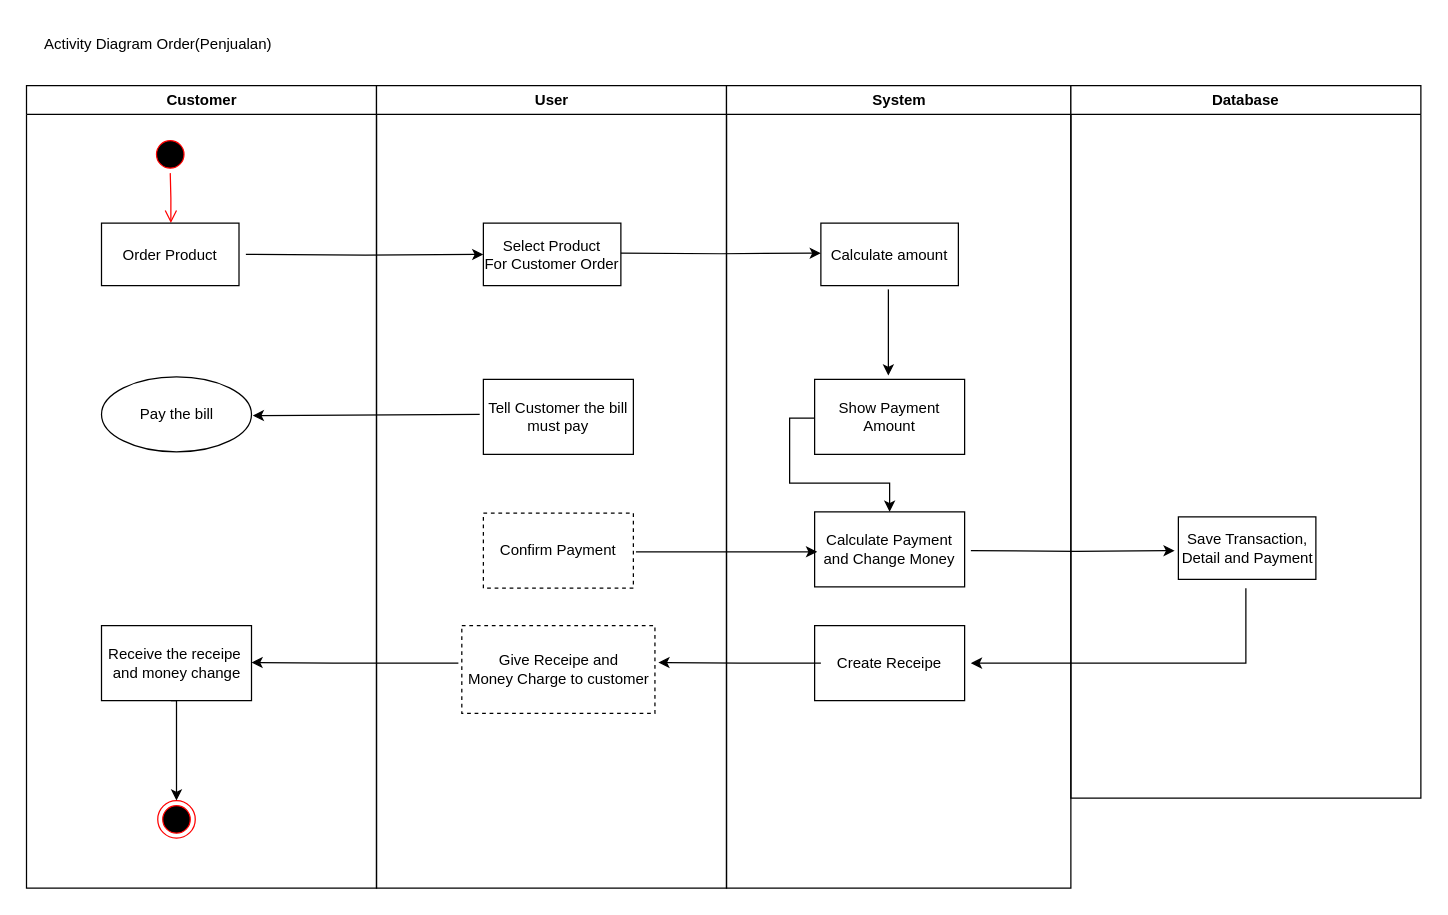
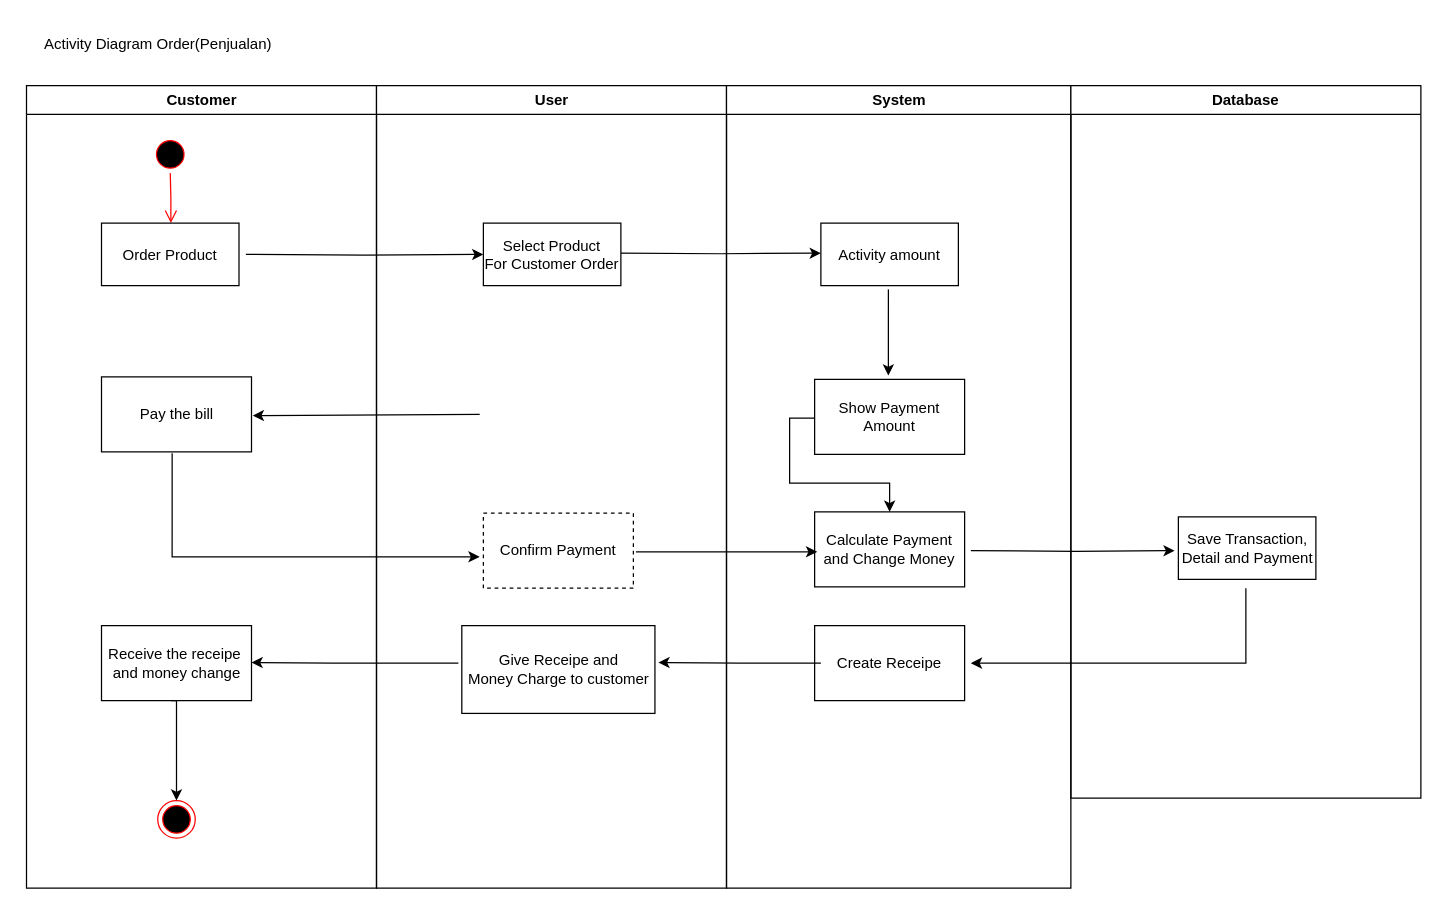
- <mxCell id="18" value="Calculate amount" style="" vertex="1" parent="17"><mxGeometry x="75.5" y="110" width="110" height="50" as="geometry" /></mxCell>
+ <mxCell id="18" value="Activity amount" style="" vertex="1" parent="17"><mxGeometry x="75.5" y="110" width="110" height="50" as="geometry" /></mxCell>
- <mxCell id="6" value="Pay the bill" style="ellipse;whiteSpace=wrap;html=1;fillColor=rgb(255, 255, 255);strokeColor=rgb(0, 0, 0);fontColor=rgb(0, 0, 0);" vertex="1" parent="2"><mxGeometry x="60" y="233" width="120" height="60" as="geometry" /></mxCell>
+ <mxCell id="6" value="Pay the bill" style="whiteSpace=wrap;html=1;fillColor=rgb(255, 255, 255);strokeColor=rgb(0, 0, 0);fontColor=rgb(0, 0, 0);" vertex="1" parent="2"><mxGeometry x="60" y="233" width="120" height="60" as="geometry" /></mxCell>
- <mxCell id="14" value="Tell Customer the bill must pay" style="whiteSpace=wrap;html=1;fillColor=rgb(255, 255, 255);strokeColor=rgb(0, 0, 0);fontColor=rgb(0, 0, 0);" vertex="1" parent="12"><mxGeometry x="85.5" y="235" width="120" height="60" as="geometry" /></mxCell>
+ <mxCell id="31" style="rounded=0;orthogonalLoop=1;jettySize=auto;html=1;entryX=-0.025;entryY=0.583;entryDx=0;entryDy=0;entryPerimeter=0;exitX=0.471;exitY=1.017;exitDx=0;exitDy=0;exitPerimeter=0;edgeStyle=orthogonalEdgeStyle;" edge="1" parent="1" source="6" target="15"><mxGeometry relative="1" as="geometry"><mxPoint x="372.04" y="410" as="sourcePoint" /><mxPoint x="190.5" y="410.98" as="targetPoint" /><Array as="points"><mxPoint x="137" y="445" /></Array></mxGeometry></mxCell>
- <mxCell id="16" value="Give Receipe and&lt;br&gt;Money Charge to customer" style="html=1;dashed=1;" vertex="1" parent="12"><mxGeometry x="68.25" y="432" width="154.5" height="70.23" as="geometry" /></mxCell>
+ <mxCell id="16" value="Give Receipe and&lt;br&gt;Money Charge to customer" style="html=1;" vertex="1" parent="12"><mxGeometry x="68.25" y="432" width="154.5" height="70.23" as="geometry" /></mxCell>
